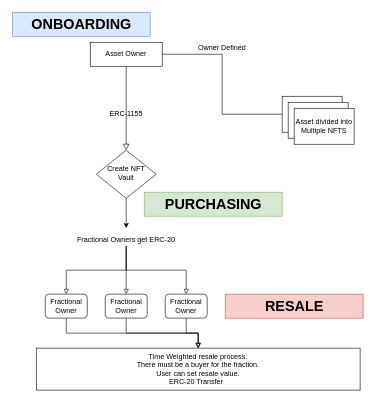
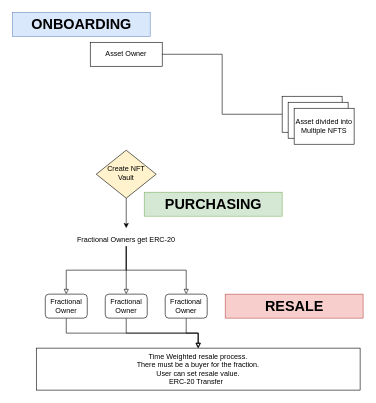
- <mxCell id="10" value="Owner Defined" style="text;html=1;strokeColor=none;fillColor=none;align=center;verticalAlign=middle;whiteSpace=wrap;overflow=hidden;" vertex="1" parent="1"><mxGeometry x="310" y="60" width="120" height="40" as="geometry" /></mxCell>
- <mxCell id="2" value="" style="rounded=0;html=1;jettySize=auto;orthogonalLoop=1;fontSize=11;endArrow=block;endFill=0;endSize=8;strokeWidth=1;shadow=0;labelBackgroundColor=none;edgeStyle=orthogonalEdgeStyle;" parent="1" source="3" target="4" edge="1"><mxGeometry relative="1" as="geometry" /></mxCell>
- <mxCell id="11" value="ERC-1155" style="text;html=1;strokeColor=none;fillColor=none;align=center;verticalAlign=middle;whiteSpace=wrap;overflow=hidden;" vertex="1" parent="1"><mxGeometry x="170" y="170" width="80" height="40" as="geometry" /></mxCell>
- <mxCell id="4" value="Create NFT Vault" style="rhombus;whiteSpace=wrap;html=1;shadow=0;fontFamily=Helvetica;fontSize=12;align=center;strokeWidth=1;spacing=6;spacingTop=-4;" parent="1" vertex="1"><mxGeometry x="160" y="250" width="100" height="80" as="geometry" /></mxCell>
+ <mxCell id="4" value="Create NFT Vault" style="rhombus;whiteSpace=wrap;html=1;shadow=0;fontFamily=Helvetica;fontSize=12;align=center;strokeWidth=1;spacing=6;spacingTop=-4;fillColor=#fff2cc;" parent="1" vertex="1"><mxGeometry x="160" y="250" width="100" height="80" as="geometry" /></mxCell>
